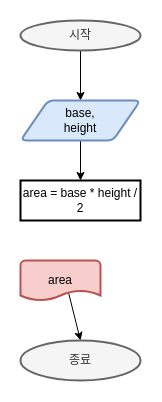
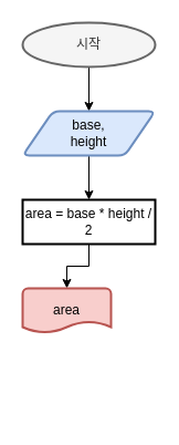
- <mxCell id="4" value="시작" style="strokeWidth=2;html=1;shape=mxgraph.flowchart.start_1;whiteSpace=wrap;fillColor=#f5f5f5;fontColor=#333333;strokeColor=#666666;" vertex="1" parent="1"><mxGeometry x="20" y="20" width="120" height="30" as="geometry" /></mxCell>
+ <mxCell id="4" value="시작" style="strokeWidth=2;html=1;shape=mxgraph.flowchart.start_1;whiteSpace=wrap;fillColor=#f5f5f5;fontColor=#333333;strokeColor=#666666;" vertex="1" parent="1"><mxGeometry x="20" y="20" width="120" height="40" as="geometry" /></mxCell>
+ <mxCell id="5" style="edgeStyle=orthogonalEdgeStyle;rounded=0;orthogonalLoop=1;jettySize=auto;html=1;exitX=0.5;exitY=1;exitDx=0;exitDy=0;entryX=0.5;entryY=0;entryDx=0;entryDy=0;entryPerimeter=0;" edge="1" parent="1" source="6" target="9"><mxGeometry relative="1" as="geometry" /></mxCell>
- <mxCell id="2" value="" style="endArrow=classic;html=1;rounded=0;exitX=0.5;exitY=0;exitDx=0;exitDy=0;exitPerimeter=0;entryX=0.5;entryY=0;entryDx=0;entryDy=0;entryPerimeter=0;" edge="1" parent="1" source="9" target="10"><mxGeometry width="50" height="50" relative="1" as="geometry"><mxPoint x="120" y="270" as="sourcePoint" /><mxPoint x="170" y="220" as="targetPoint" /></mxGeometry></mxCell>
- <mxCell id="10" value="종료" style="strokeWidth=2;html=1;shape=mxgraph.flowchart.start_1;whiteSpace=wrap;fillColor=#f5f5f5;fontColor=#333333;strokeColor=#666666;" vertex="1" parent="1"><mxGeometry x="20" y="340" width="120" height="40" as="geometry" /></mxCell>
